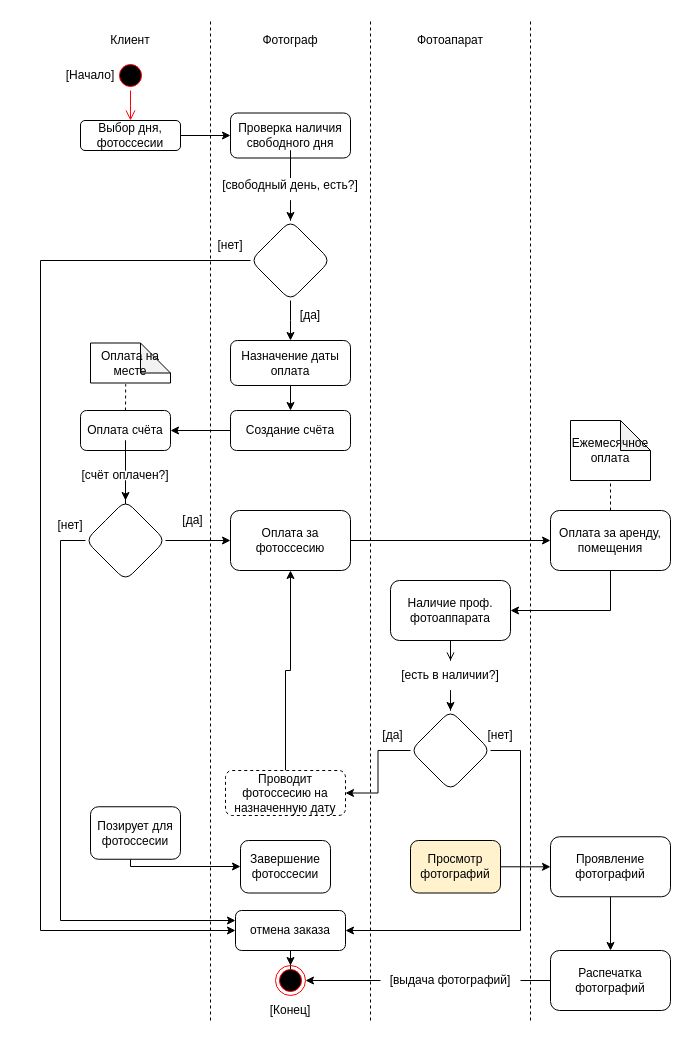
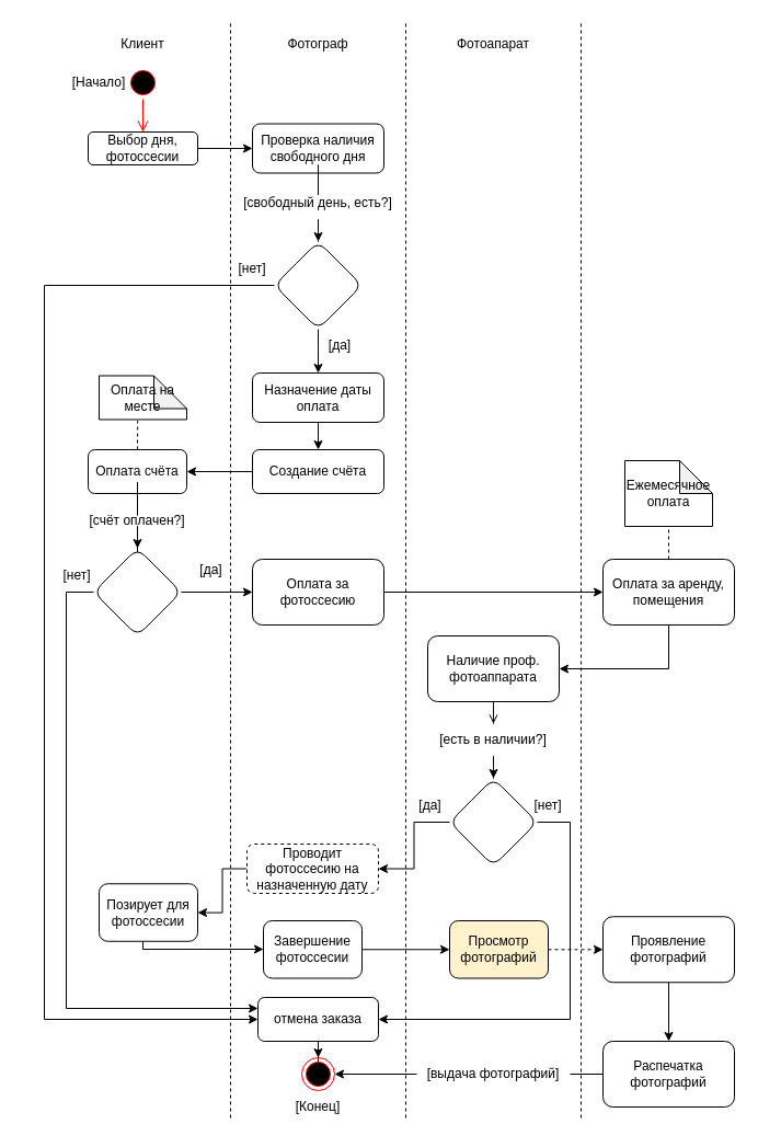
- <mxCell id="47" value="" style="edgeStyle=orthogonalEdgeStyle;rounded=0;orthogonalLoop=1;jettySize=auto;html=1;" edge="1" parent="1" source="48" target="39"><mxGeometry relative="1" as="geometry" /></mxCell>
+ <mxCell id="47" value="" style="edgeStyle=orthogonalEdgeStyle;rounded=0;orthogonalLoop=1;jettySize=auto;html=1;" edge="1" parent="1" source="48" target="51"><mxGeometry relative="1" as="geometry" /></mxCell>
+ <mxCell id="57" value="" style="edgeStyle=orthogonalEdgeStyle;rounded=0;orthogonalLoop=1;jettySize=auto;html=1;" edge="1" parent="1" source="58" target="60"><mxGeometry relative="1" as="geometry" /></mxCell>
- <mxCell id="59" value="" style="edgeStyle=orthogonalEdgeStyle;rounded=0;orthogonalLoop=1;jettySize=auto;html=1;" edge="1" parent="1" source="60" target="62"><mxGeometry relative="1" as="geometry" /></mxCell>
+ <mxCell id="59" value="" style="edgeStyle=orthogonalEdgeStyle;rounded=0;orthogonalLoop=1;jettySize=auto;html=1;dashed=1;" edge="1" parent="1" source="60" target="62"><mxGeometry relative="1" as="geometry" /></mxCell>
